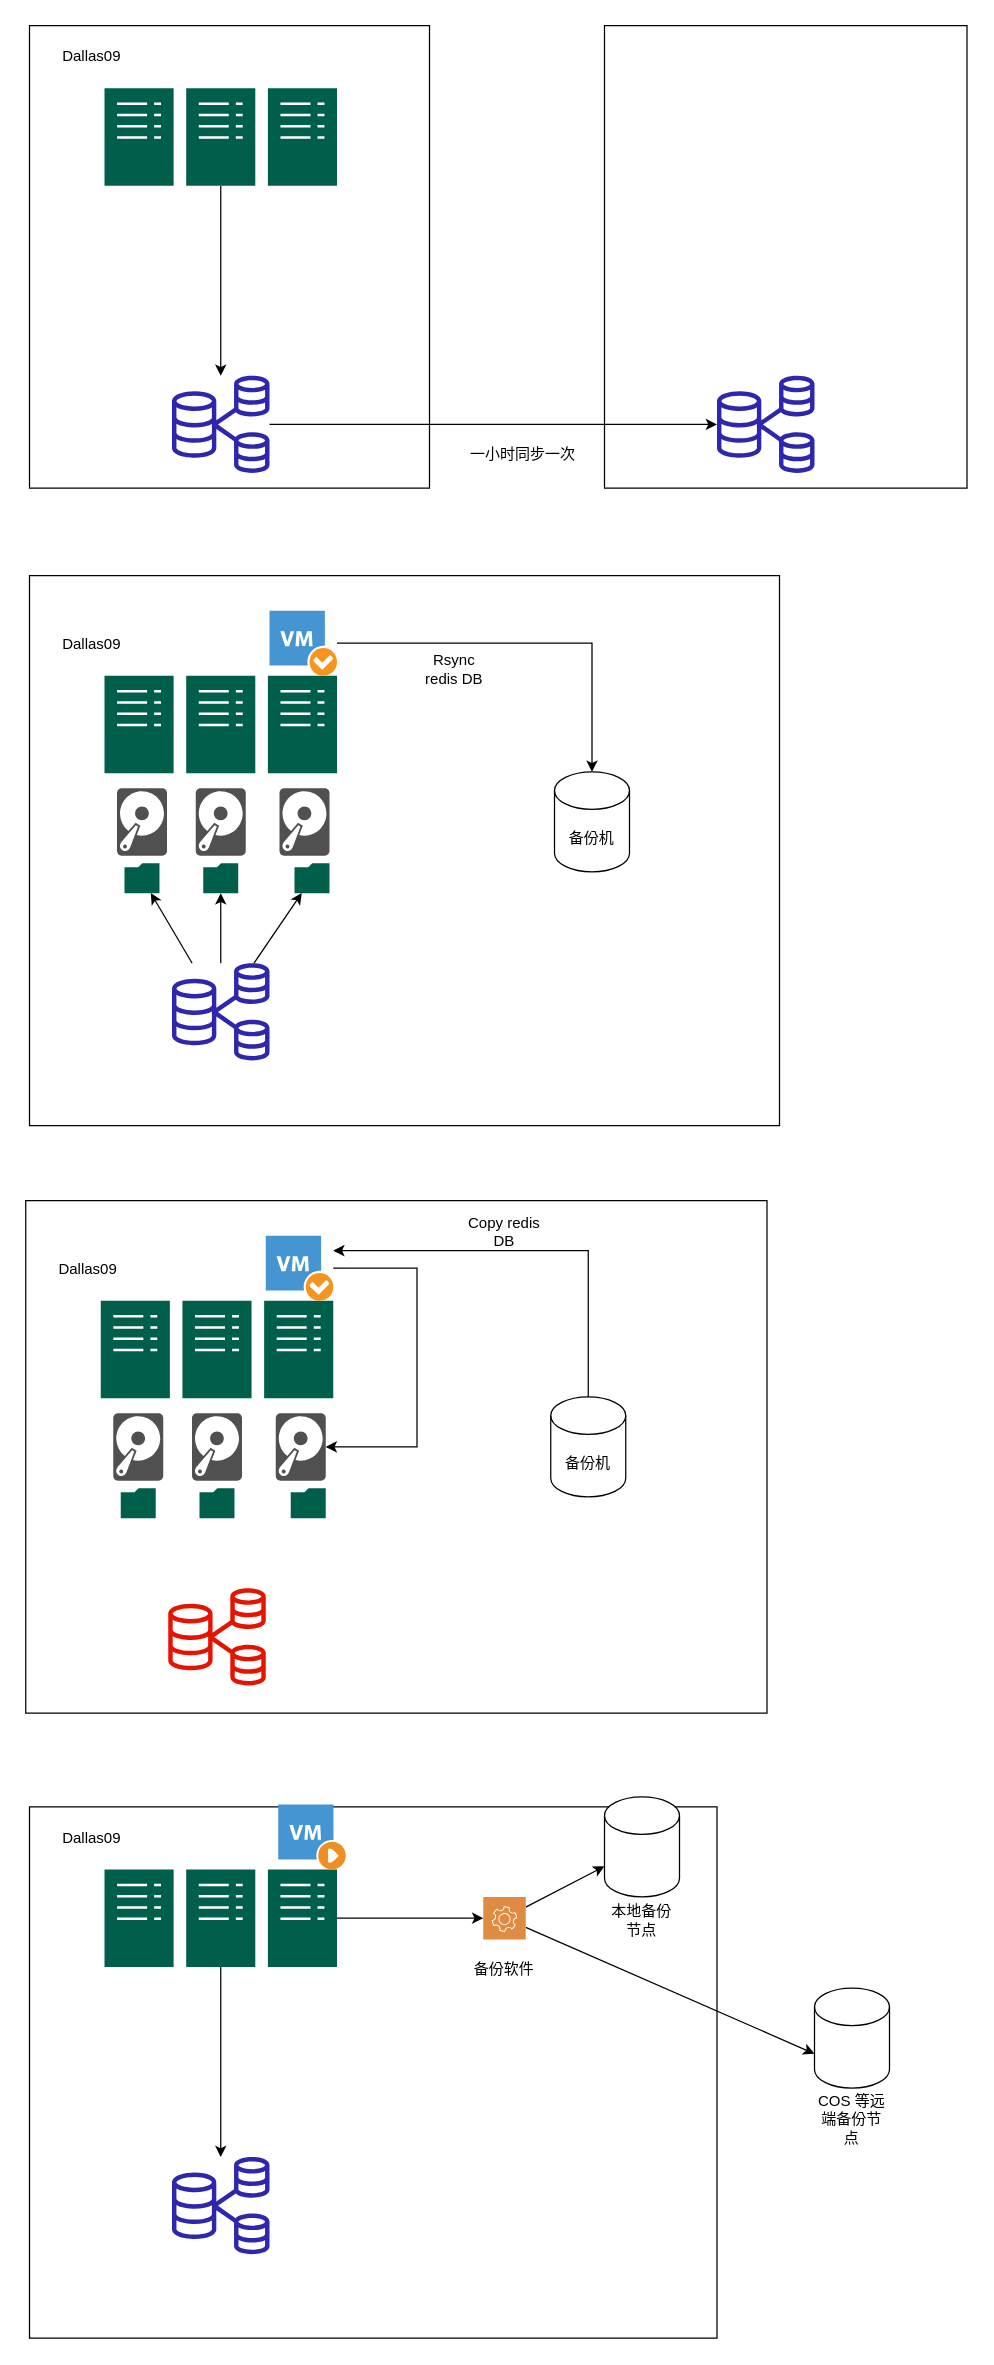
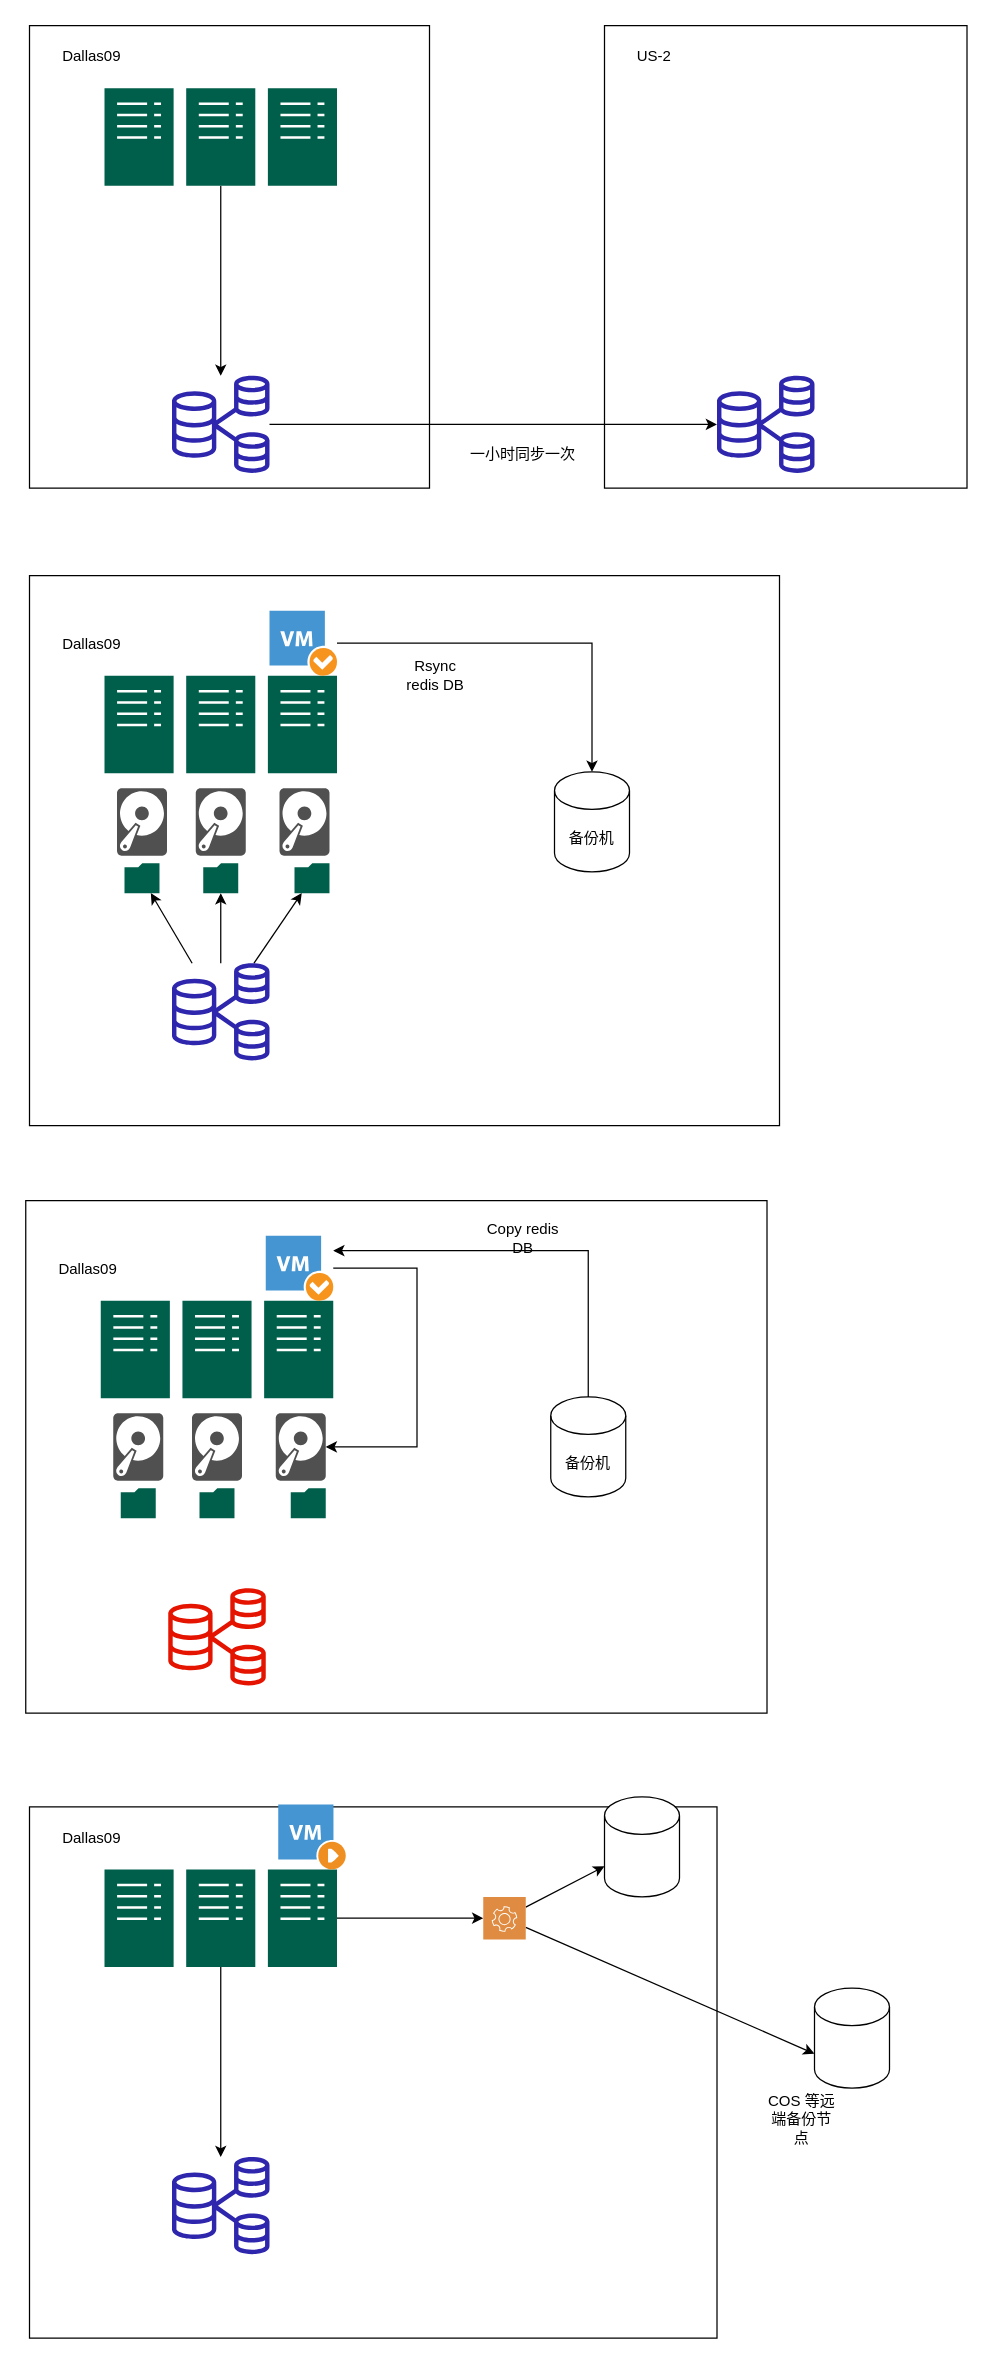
+ <mxCell id="11" value="US-2" style="text;html=1;strokeColor=none;fillColor=none;align=center;verticalAlign=middle;whiteSpace=wrap;rounded=0;" vertex="1" parent="1"><mxGeometry x="493" y="30" width="60" height="30" as="geometry" /></mxCell>
- <mxCell id="28" value="Rsync redis DB" style="text;html=1;strokeColor=none;fillColor=none;align=center;verticalAlign=middle;whiteSpace=wrap;rounded=0;" vertex="1" parent="1"><mxGeometry x="333" y="520" width="60" height="30" as="geometry" /></mxCell>
+ <mxCell id="28" value="Rsync redis DB" style="text;html=1;strokeColor=none;fillColor=none;align=center;verticalAlign=middle;whiteSpace=wrap;rounded=0;" vertex="1" parent="1"><mxGeometry x="318" y="525" width="60" height="30" as="geometry" /></mxCell>
- <mxCell id="43" value="Copy redis DB" style="text;html=1;strokeColor=none;fillColor=none;align=center;verticalAlign=middle;whiteSpace=wrap;rounded=0;" vertex="1" parent="1"><mxGeometry x="373" y="970" width="60" height="30" as="geometry" /></mxCell>
+ <mxCell id="43" value="Copy redis DB" style="text;html=1;strokeColor=none;fillColor=none;align=center;verticalAlign=middle;whiteSpace=wrap;rounded=0;" vertex="1" parent="1"><mxGeometry x="388" y="975" width="60" height="30" as="geometry" /></mxCell>
- <mxCell id="56" value="本地备份节点" style="text;html=1;strokeColor=none;fillColor=none;align=center;verticalAlign=middle;whiteSpace=wrap;rounded=0;" vertex="1" parent="1"><mxGeometry x="483" y="1521" width="60" height="30" as="geometry" /></mxCell>
- <mxCell id="54" value="备份软件" style="text;html=1;strokeColor=none;fillColor=none;align=center;verticalAlign=middle;whiteSpace=wrap;rounded=0;" vertex="1" parent="1"><mxGeometry x="373" y="1560" width="60" height="30" as="geometry" /></mxCell>
- <mxCell id="58" value="COS 等远端备份节点" style="text;html=1;strokeColor=none;fillColor=none;align=center;verticalAlign=middle;whiteSpace=wrap;rounded=0;" vertex="1" parent="1"><mxGeometry x="651" y="1680" width="60" height="30" as="geometry" /></mxCell>
+ <mxCell id="58" value="COS 等远端备份节点" style="text;html=1;strokeColor=none;fillColor=none;align=center;verticalAlign=middle;whiteSpace=wrap;rounded=0;" vertex="1" parent="1"><mxGeometry x="611" y="1680" width="60" height="30" as="geometry" /></mxCell>
